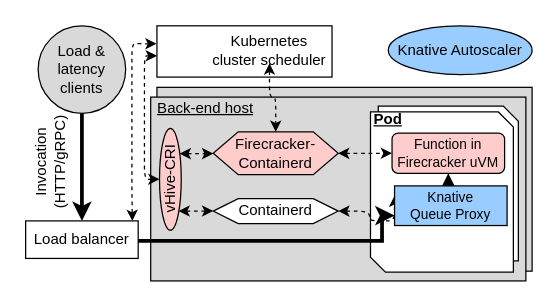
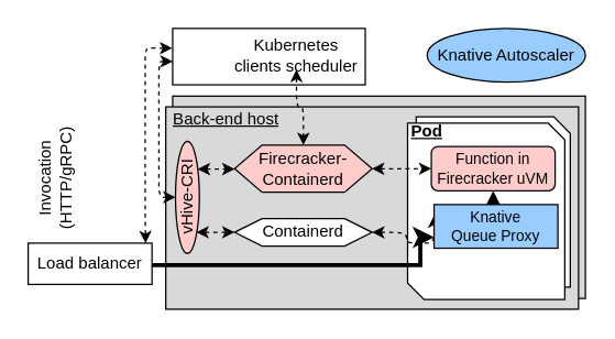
- <mxCell id="11" value="Kubernetes cluster scheduler" style="text;html=1;strokeColor=none;fillColor=none;align=center;verticalAlign=middle;whiteSpace=wrap;rounded=0;" vertex="1" parent="1"><mxGeometry x="165" y="30" width="100" height="20" as="geometry" /></mxCell>
+ <mxCell id="11" value="Kubernetes clients scheduler" style="text;html=1;strokeColor=none;fillColor=none;align=center;verticalAlign=middle;whiteSpace=wrap;rounded=0;" vertex="1" parent="1"><mxGeometry x="165" y="30" width="100" height="20" as="geometry" /></mxCell>
- <mxCell id="12" value="Load &amp;amp; latency clients" style="ellipse;whiteSpace=wrap;html=1;aspect=fixed;fillColor=#D9D9D9;fontSize=12;" vertex="1" parent="1"><mxGeometry x="30" y="20" width="70" height="70" as="geometry" /></mxCell>
- <mxCell id="27" value="" style="edgeStyle=orthogonalEdgeStyle;rounded=0;orthogonalLoop=1;jettySize=auto;html=1;fillColor=#A1A1A1;fontSize=12;fontColor=#FF0000;strokeWidth=3;endArrow=classic;endFill=1;entryX=0.5;entryY=0;entryDx=0;entryDy=0;exitX=0.5;exitY=1;exitDx=0;exitDy=0;" edge="1" parent="1" source="12" target="6"><mxGeometry relative="1" as="geometry"><mxPoint x="65" y="94" as="sourcePoint" /><mxPoint x="65" y="177" as="targetPoint" /><Array as="points" /></mxGeometry></mxCell>
